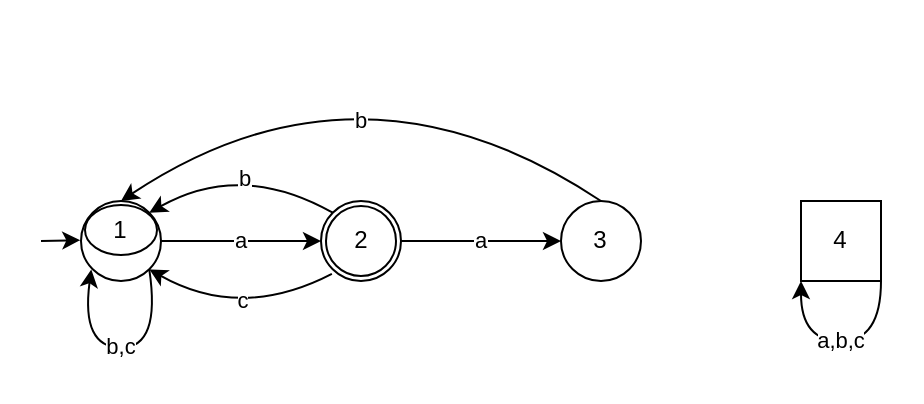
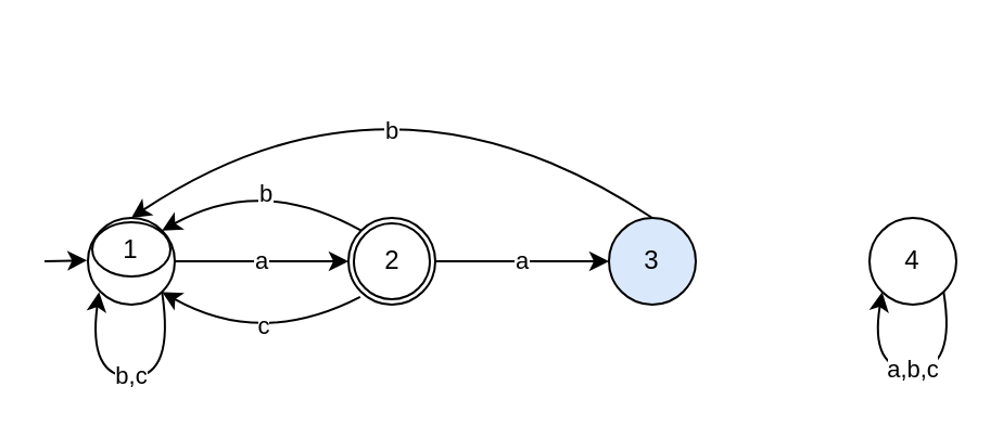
- <mxCell id="6" value="3" style="ellipse;whiteSpace=wrap;html=1;aspect=fixed;" parent="1" vertex="1"><mxGeometry x="280" y="100" width="40" height="40" as="geometry" /></mxCell>
+ <mxCell id="6" value="3" style="ellipse;whiteSpace=wrap;html=1;aspect=fixed;fillColor=#dae8fc;" parent="1" vertex="1"><mxGeometry x="280" y="100" width="40" height="40" as="geometry" /></mxCell>
- <mxCell id="14" value="4" style="whiteSpace=wrap;html=1;aspect=fixed;rounded=0;" parent="1" vertex="1"><mxGeometry x="400" y="100" width="40" height="40" as="geometry" /></mxCell>
+ <mxCell id="14" value="4" style="ellipse;whiteSpace=wrap;html=1;aspect=fixed;" parent="1" vertex="1"><mxGeometry x="400" y="100" width="40" height="40" as="geometry" /></mxCell>
